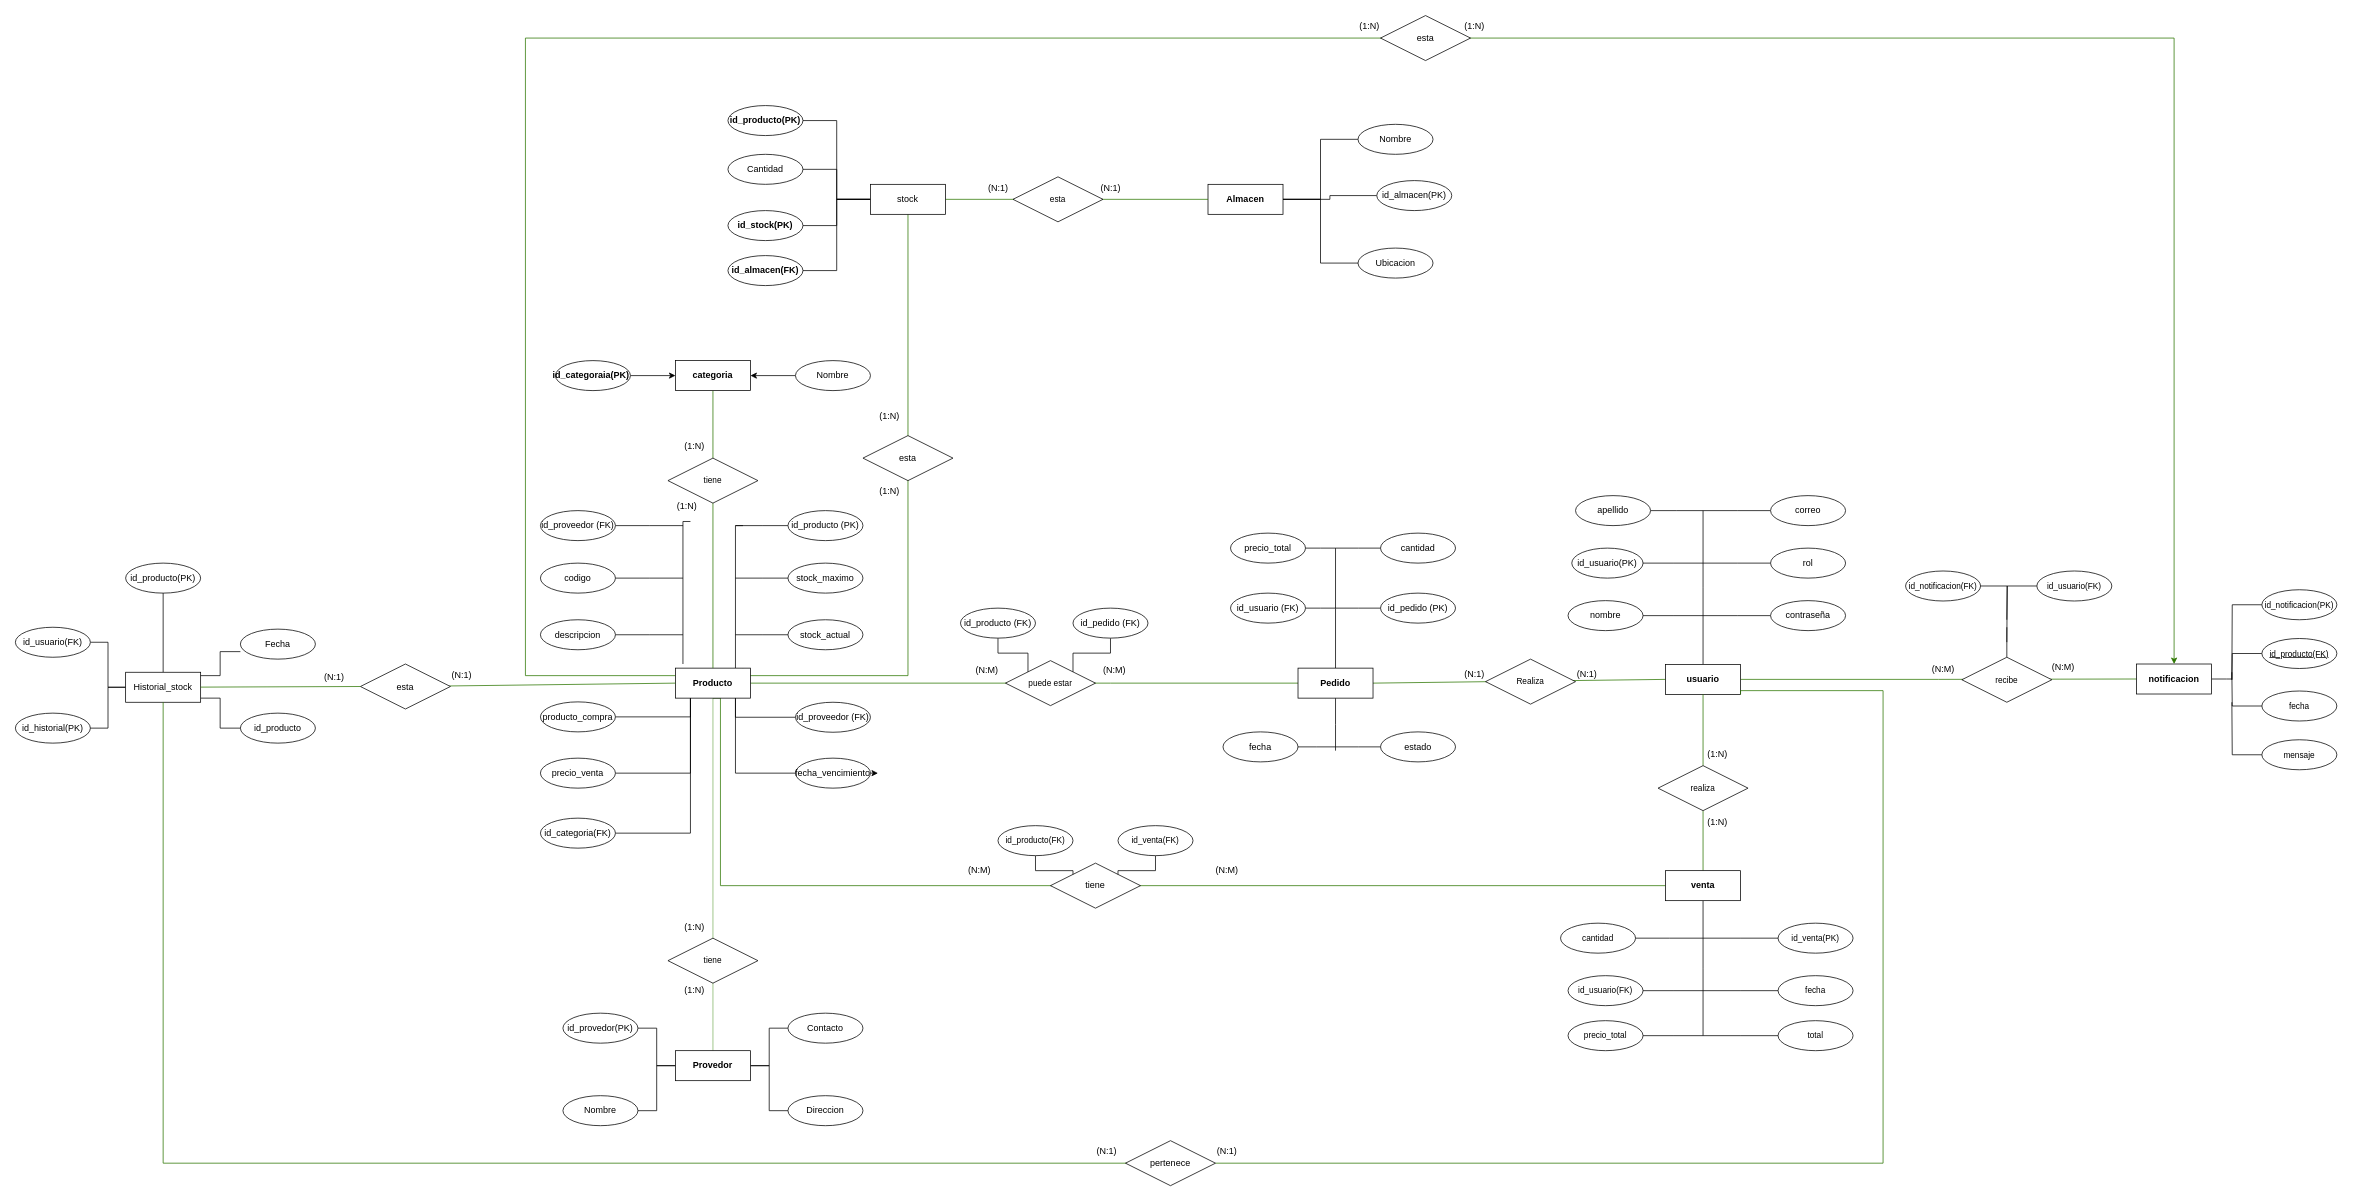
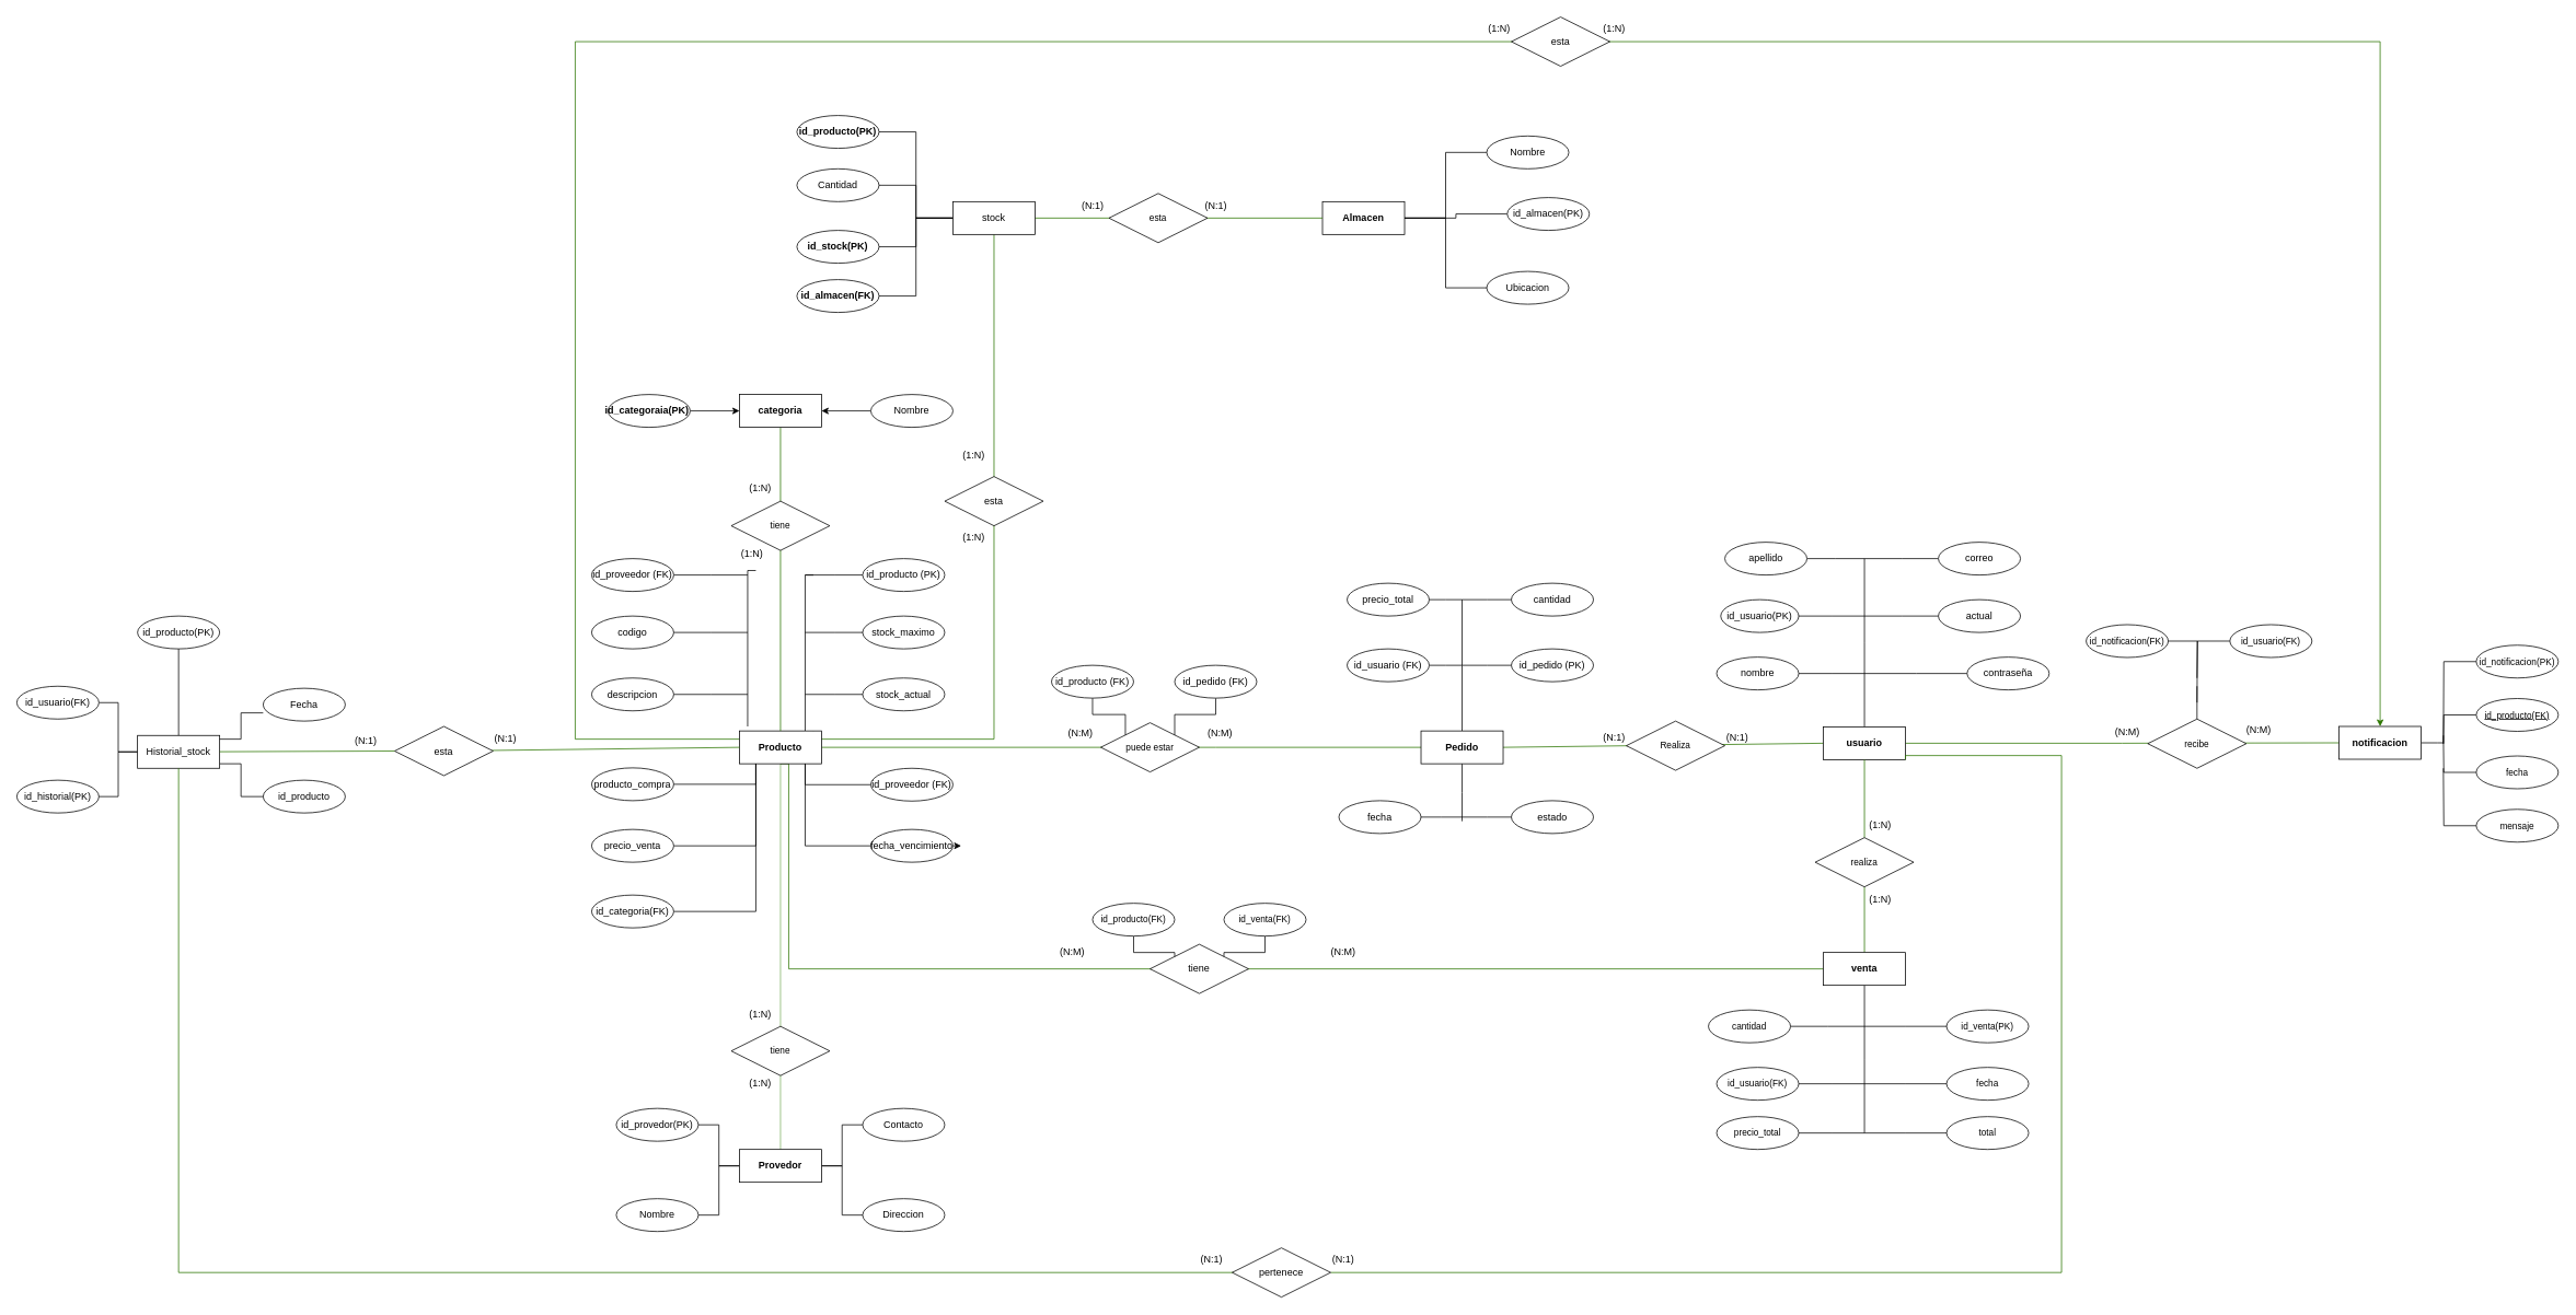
- <mxCell id="64" value="rol" style="ellipse;whiteSpace=wrap;html=1;align=center;" parent="1" vertex="1"><mxGeometry x="2360" y="730" width="100" height="40" as="geometry" /></mxCell>
+ <mxCell id="64" value="actual" style="ellipse;whiteSpace=wrap;html=1;align=center;" parent="1" vertex="1"><mxGeometry x="2360" y="730" width="100" height="40" as="geometry" /></mxCell>
- <mxCell id="67" value="contraseña" style="ellipse;whiteSpace=wrap;html=1;align=center;" parent="1" vertex="1"><mxGeometry x="2360" y="800" width="100" height="40" as="geometry" /></mxCell>
+ <mxCell id="67" value="contraseña" style="ellipse;whiteSpace=wrap;html=1;align=center;" parent="1" vertex="1"><mxGeometry x="2395" y="800" width="100" height="40" as="geometry" /></mxCell>
